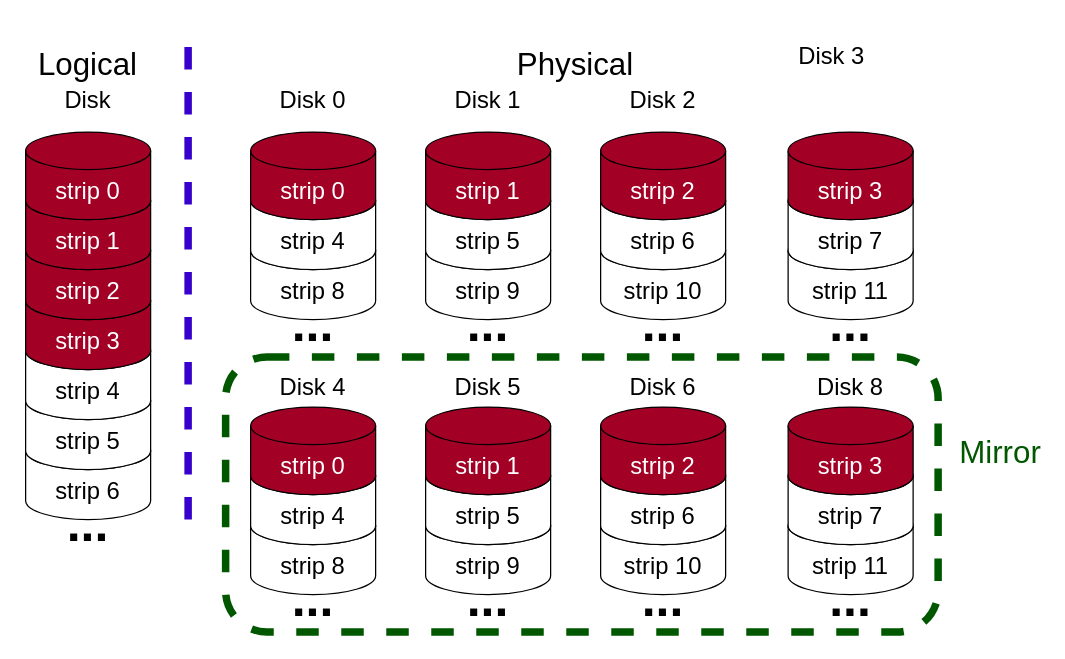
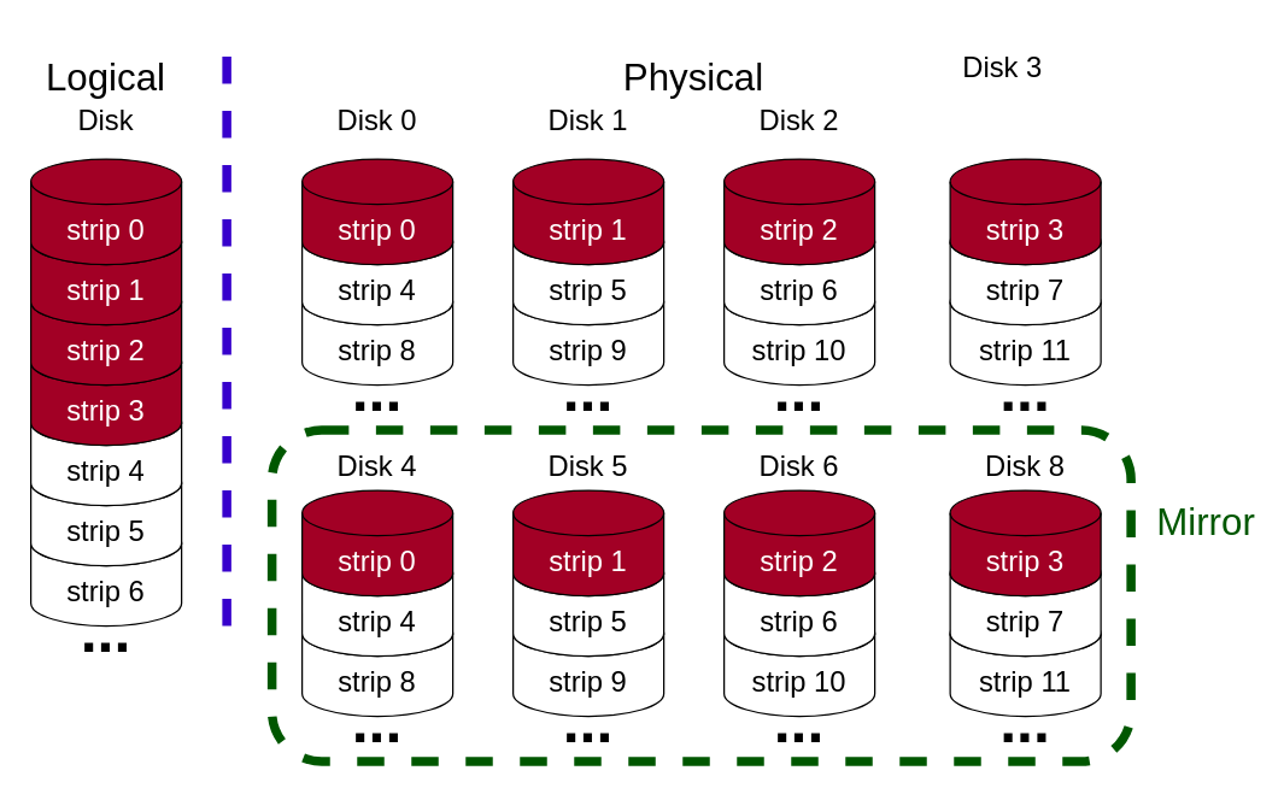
- <mxCell id="49" value="Mirror" style="text;html=1;strokeColor=none;fillColor=none;align=center;verticalAlign=middle;whiteSpace=wrap;rounded=0;dashed=1;fontSize=25;fontColor=#005700;" parent="1" vertex="1"><mxGeometry x="770" y="350" width="60" height="20" as="geometry" /></mxCell>
+ <mxCell id="49" value="Mirror" style="text;html=1;strokeColor=none;fillColor=none;align=center;verticalAlign=middle;whiteSpace=wrap;rounded=0;dashed=1;fontSize=25;fontColor=#005700;" parent="1" vertex="1"><mxGeometry x="770" y="335" width="60" height="20" as="geometry" /></mxCell>
